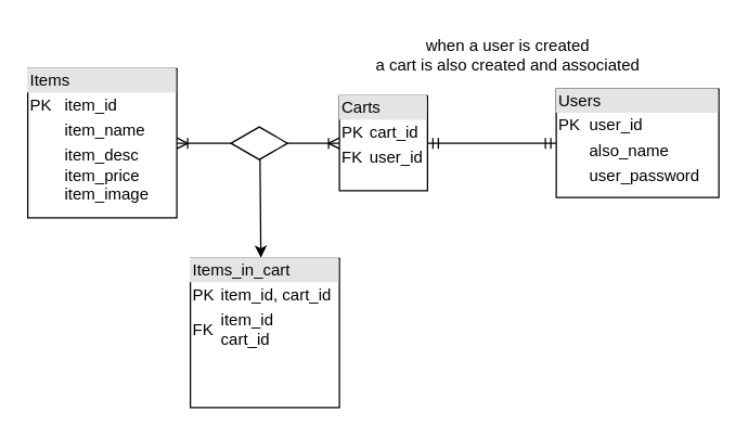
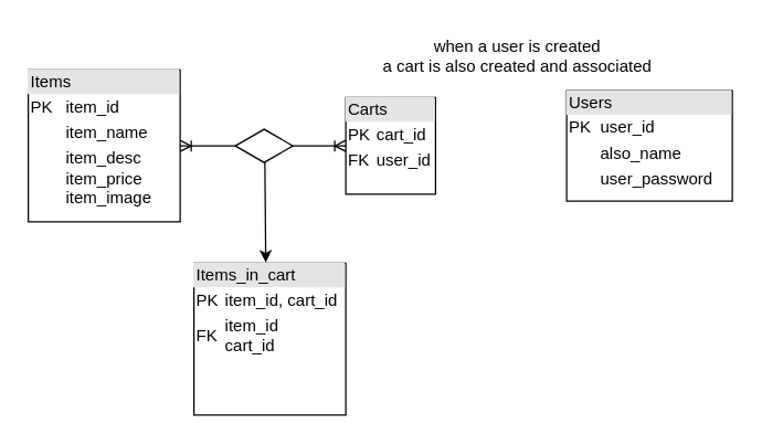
- <mxCell id="5" value="" style="edgeStyle=entityRelationEdgeStyle;fontSize=12;html=1;endArrow=ERmandOne;startArrow=ERmandOne;rounded=0;entryX=0;entryY=0.5;entryDx=0;entryDy=0;exitX=1;exitY=0.5;exitDx=0;exitDy=0;" edge="1" parent="1" source="4" target="3"><mxGeometry width="100" height="100" relative="1" as="geometry"><mxPoint x="350" y="200" as="sourcePoint" /><mxPoint x="450" y="100" as="targetPoint" /></mxGeometry></mxCell>
